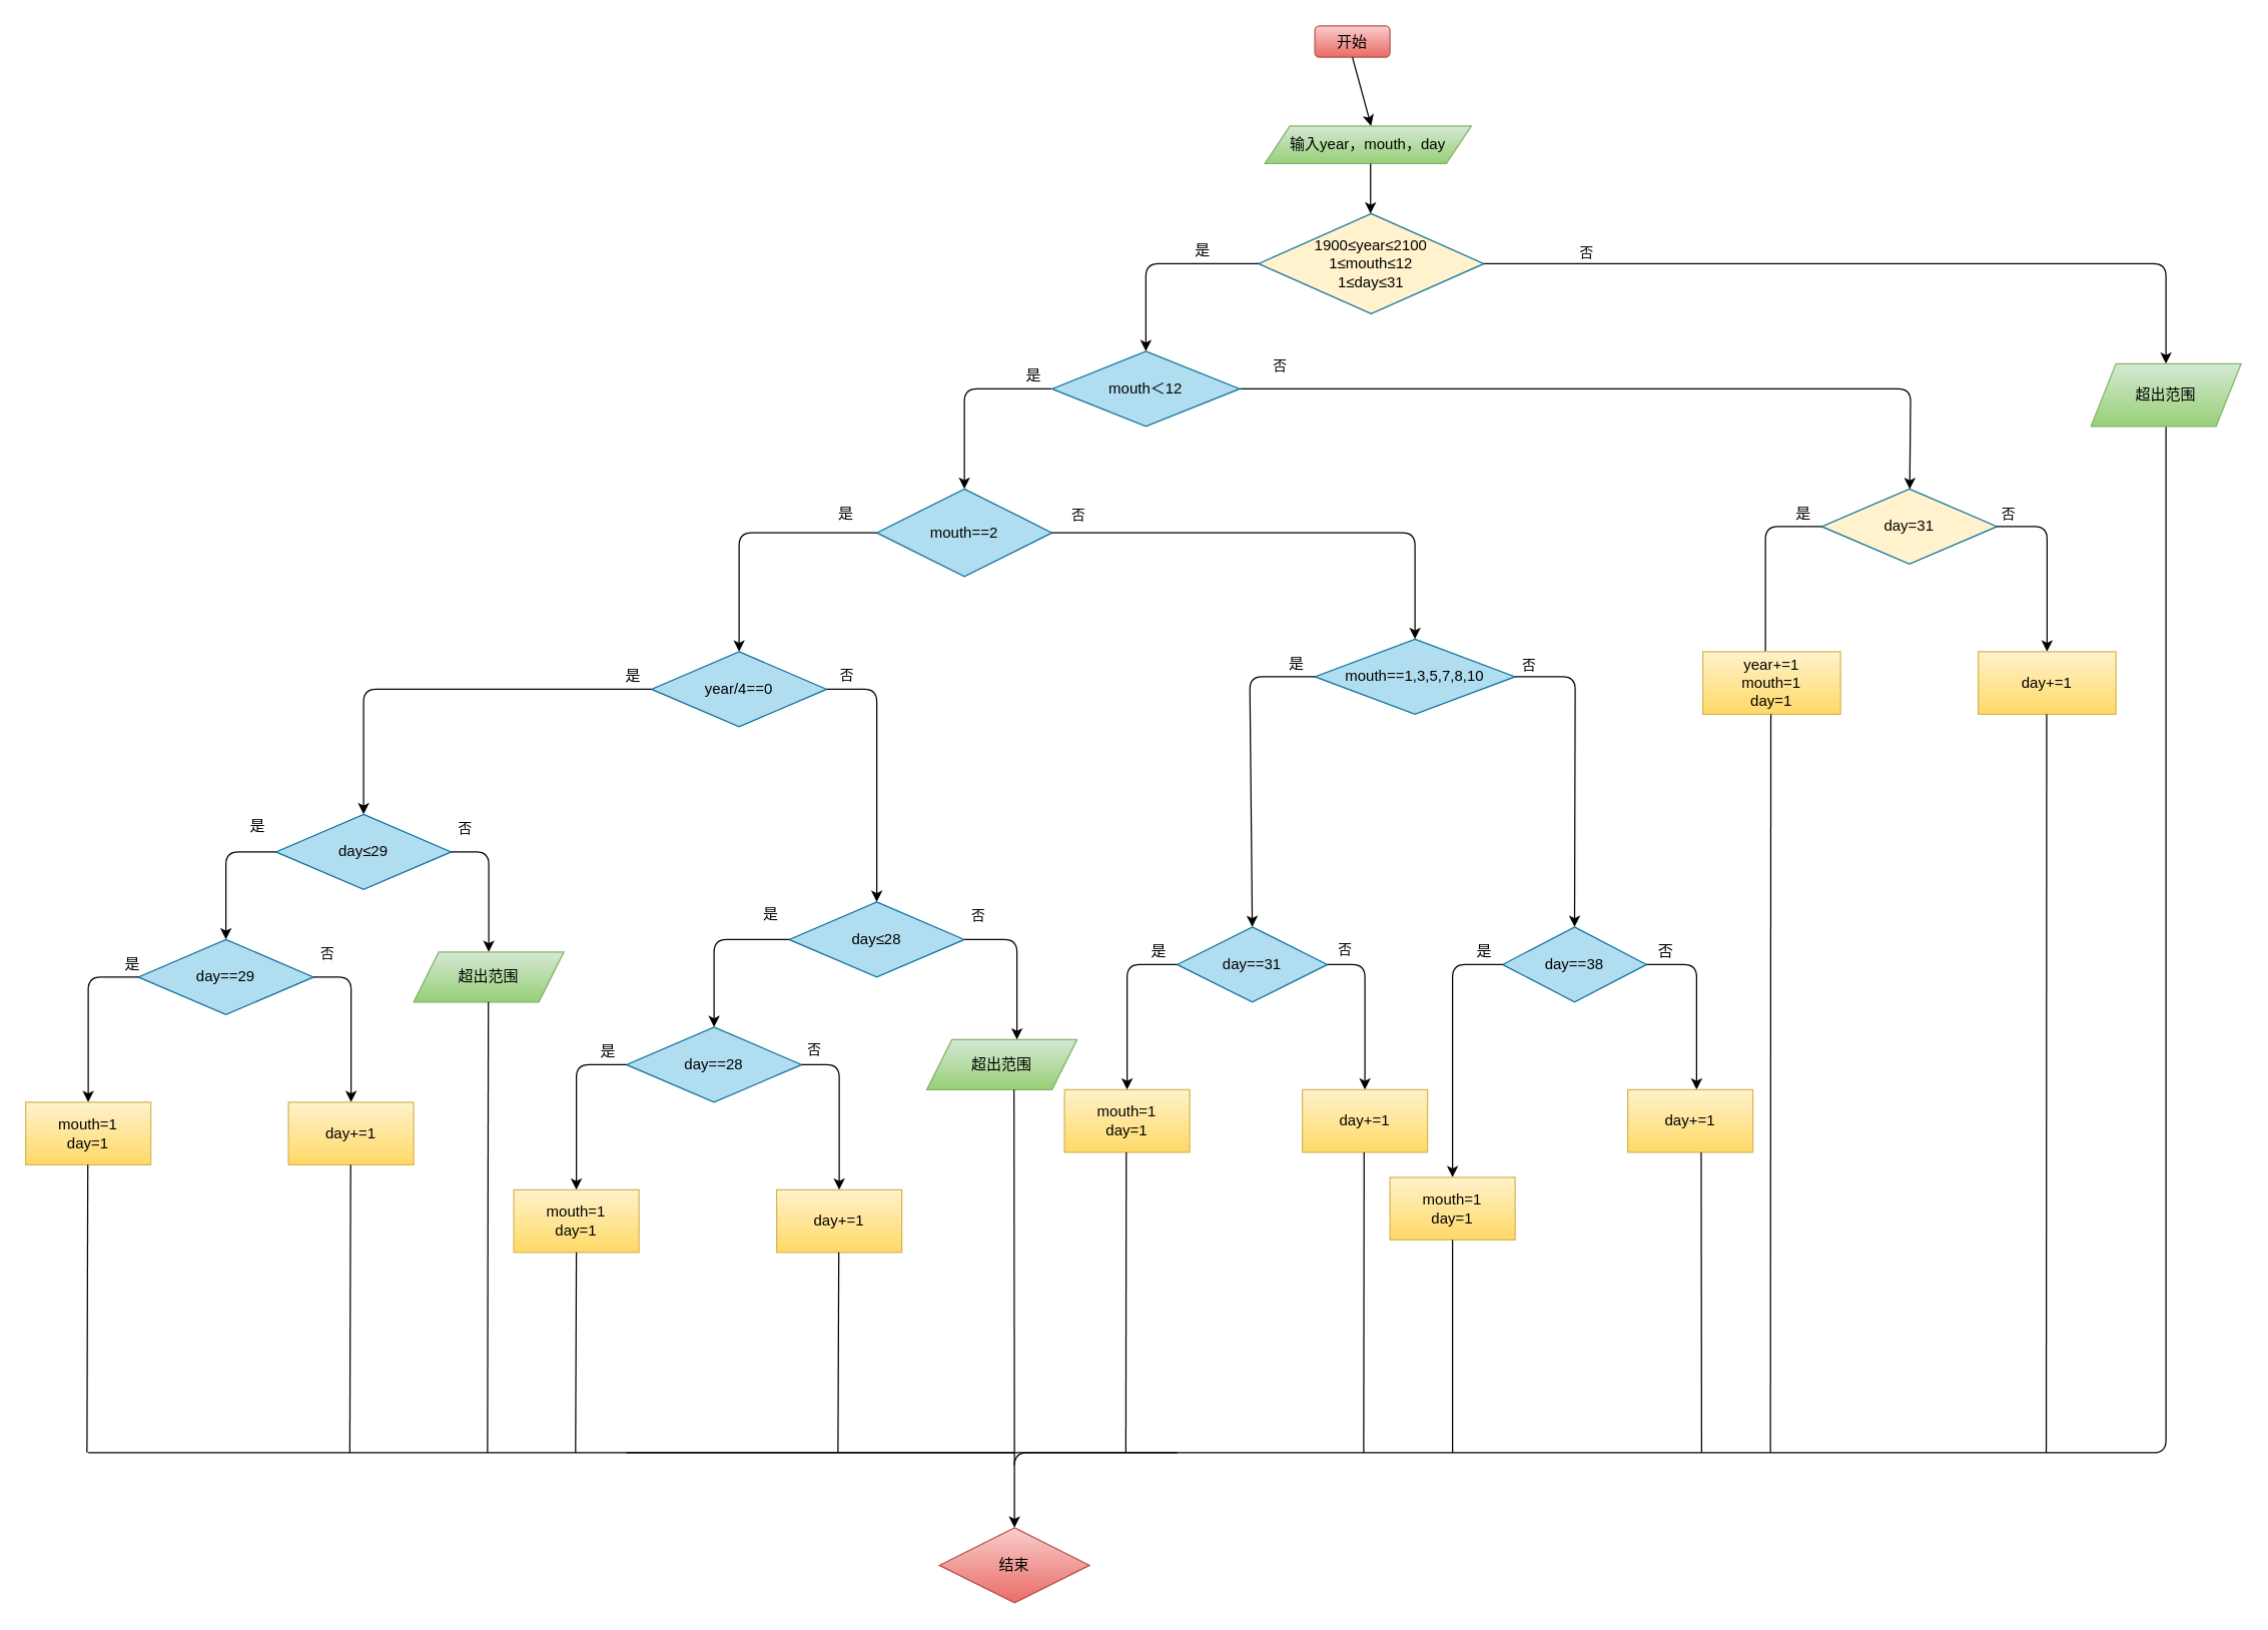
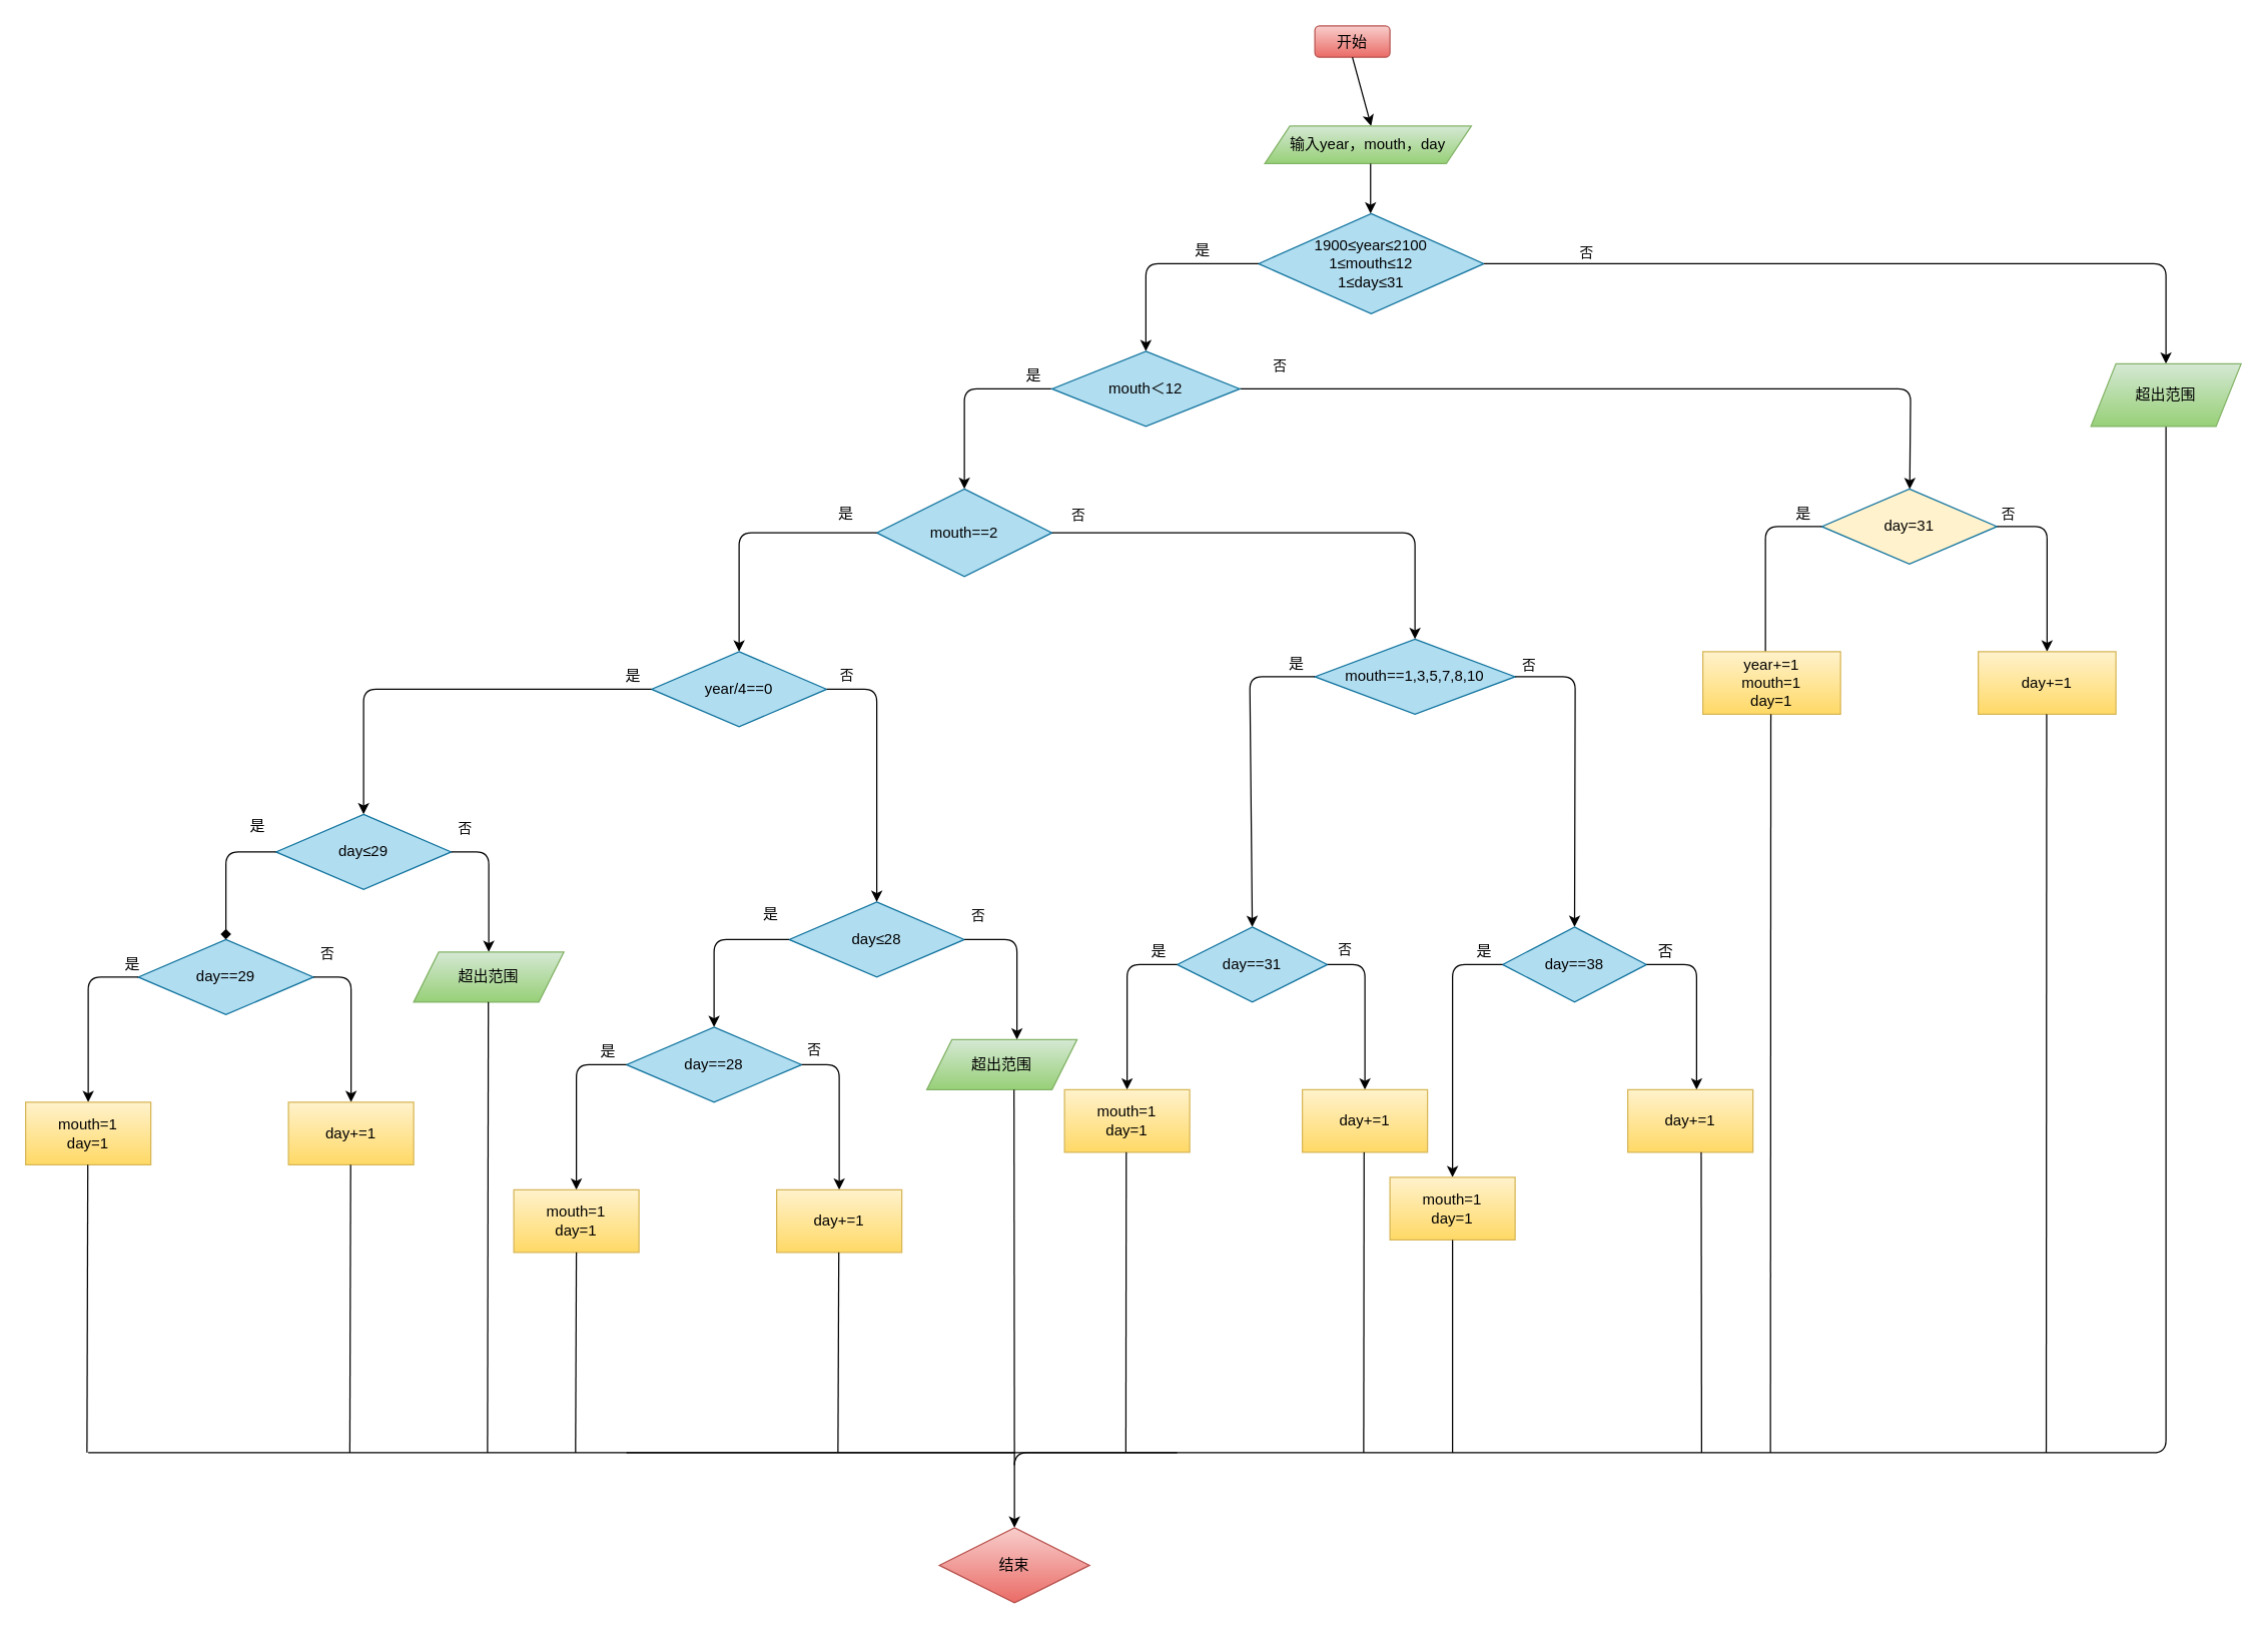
- <mxCell id="4" value="1900≤year≤2100&lt;br&gt;1≤mouth≤12&lt;br&gt;1≤day≤31" style="rhombus;whiteSpace=wrap;html=1;fillColor=#fff2cc;strokeColor=#10739e;" parent="1" vertex="1"><mxGeometry x="1005" y="170" width="180" height="80" as="geometry" /></mxCell>
+ <mxCell id="4" value="1900≤year≤2100&lt;br&gt;1≤mouth≤12&lt;br&gt;1≤day≤31" style="rhombus;whiteSpace=wrap;html=1;fillColor=#b1ddf0;strokeColor=#10739e;" parent="1" vertex="1"><mxGeometry x="1005" y="170" width="180" height="80" as="geometry" /></mxCell>
- <mxCell id="47" value="" style="endArrow=classic;html=1;exitX=0;exitY=0.5;exitDx=0;exitDy=0;entryX=0.5;entryY=0;entryDx=0;entryDy=0;" edge="1" parent="1" source="46" target="65"><mxGeometry width="50" height="50" relative="1" as="geometry"><mxPoint x="170" y="675" as="sourcePoint" /><mxPoint x="110" y="760" as="targetPoint" /><Array as="points"><mxPoint x="180" y="680" /></Array></mxGeometry></mxCell>
+ <mxCell id="47" value="" style="endArrow=diamond;html=1;exitX=0;exitY=0.5;exitDx=0;exitDy=0;entryX=0.5;entryY=0;entryDx=0;entryDy=0;" edge="1" parent="1" source="46" target="65"><mxGeometry width="50" height="50" relative="1" as="geometry"><mxPoint x="170" y="675" as="sourcePoint" /><mxPoint x="110" y="760" as="targetPoint" /><Array as="points"><mxPoint x="180" y="680" /></Array></mxGeometry></mxCell>
